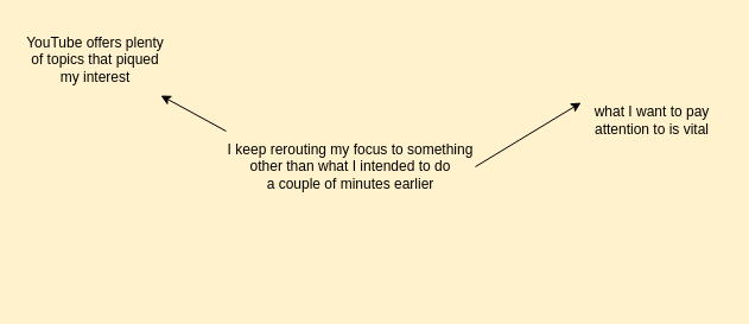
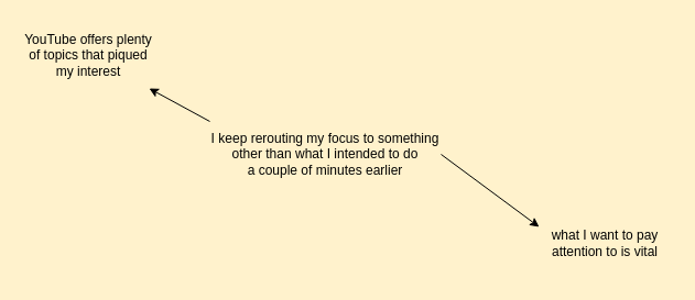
- <mxCell id="6" value="what I want to pay attention to is vital" style="whiteSpace=wrap;html=1;fillColor=none;strokeColor=none;" vertex="1" parent="1"><mxGeometry x="489" y="71" width="120" height="60" as="geometry" /></mxCell>
+ <mxCell id="6" value="what I want to pay attention to is vital" style="whiteSpace=wrap;html=1;fillColor=none;strokeColor=none;" vertex="1" parent="1"><mxGeometry x="489" y="191" width="120" height="60" as="geometry" /></mxCell>
